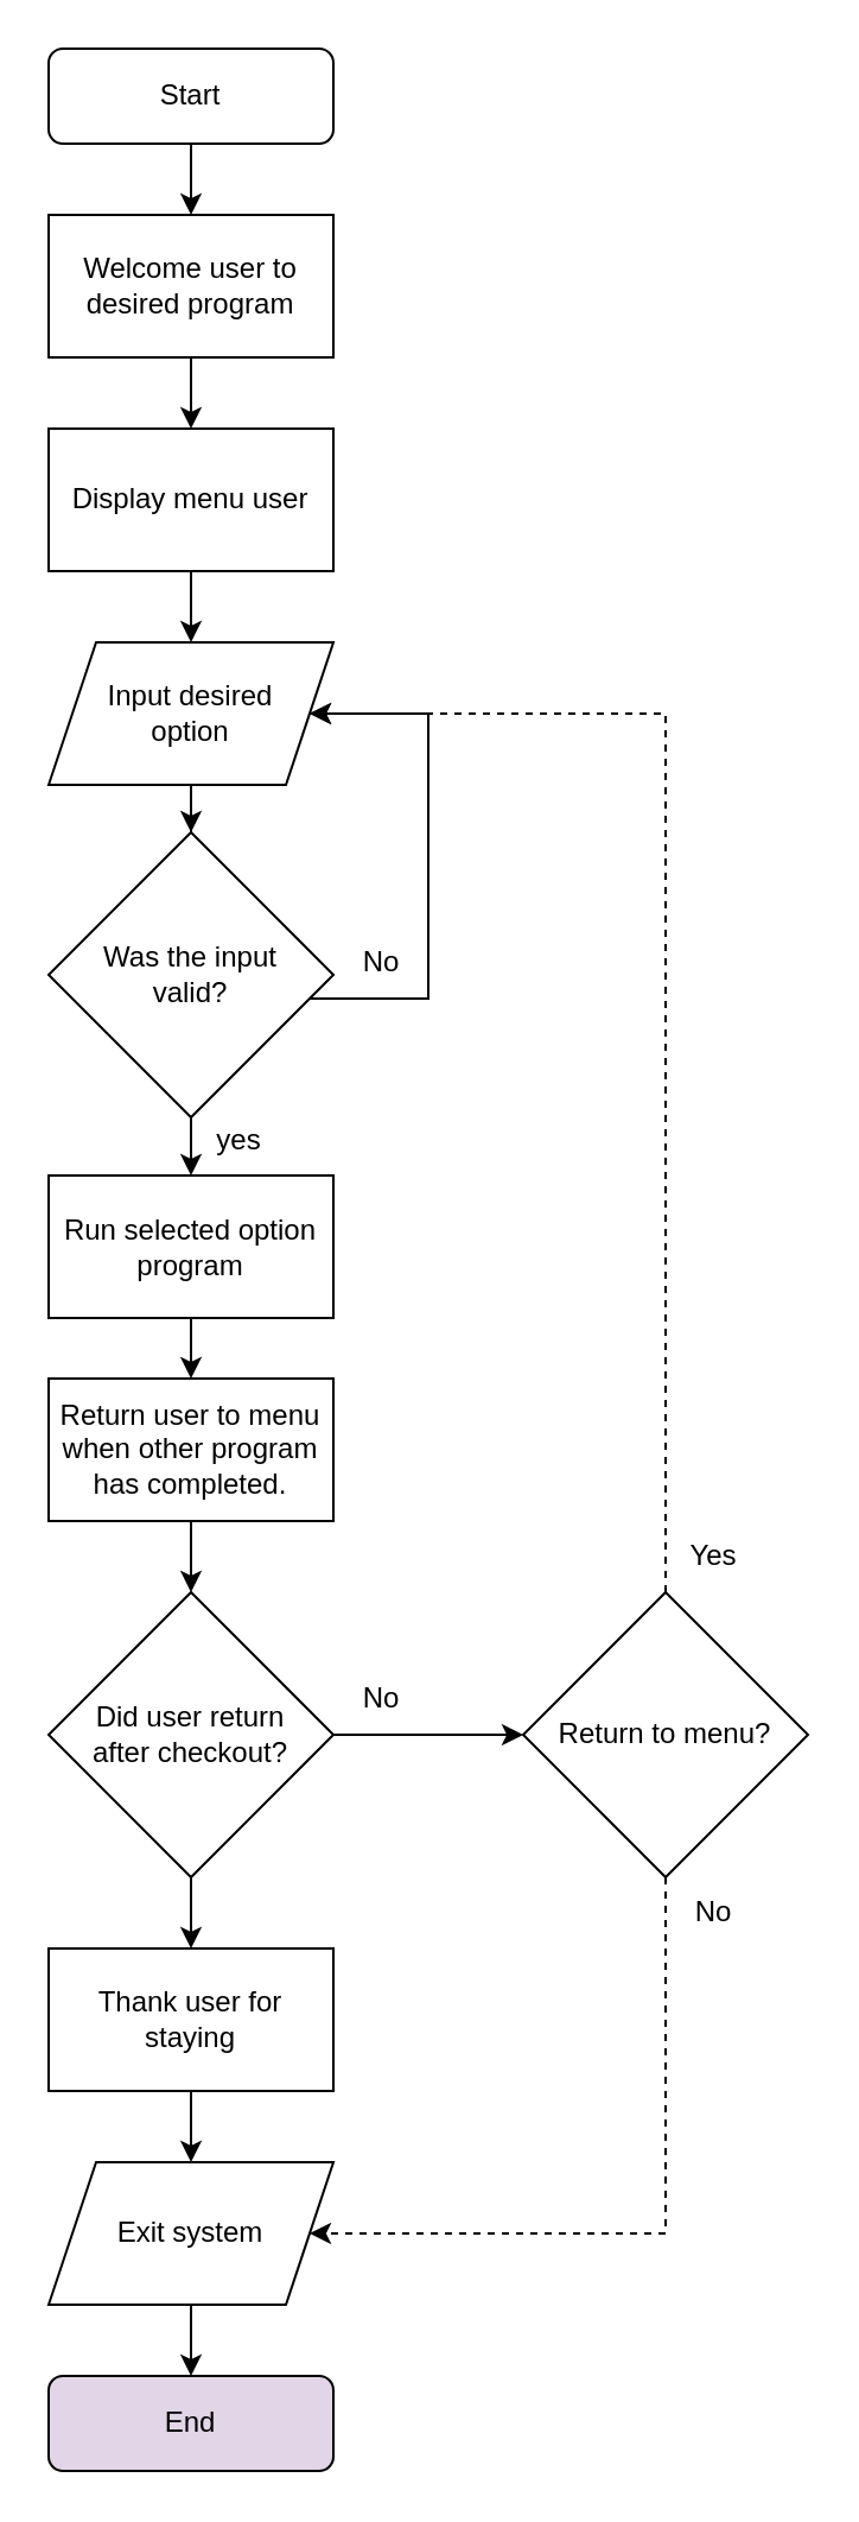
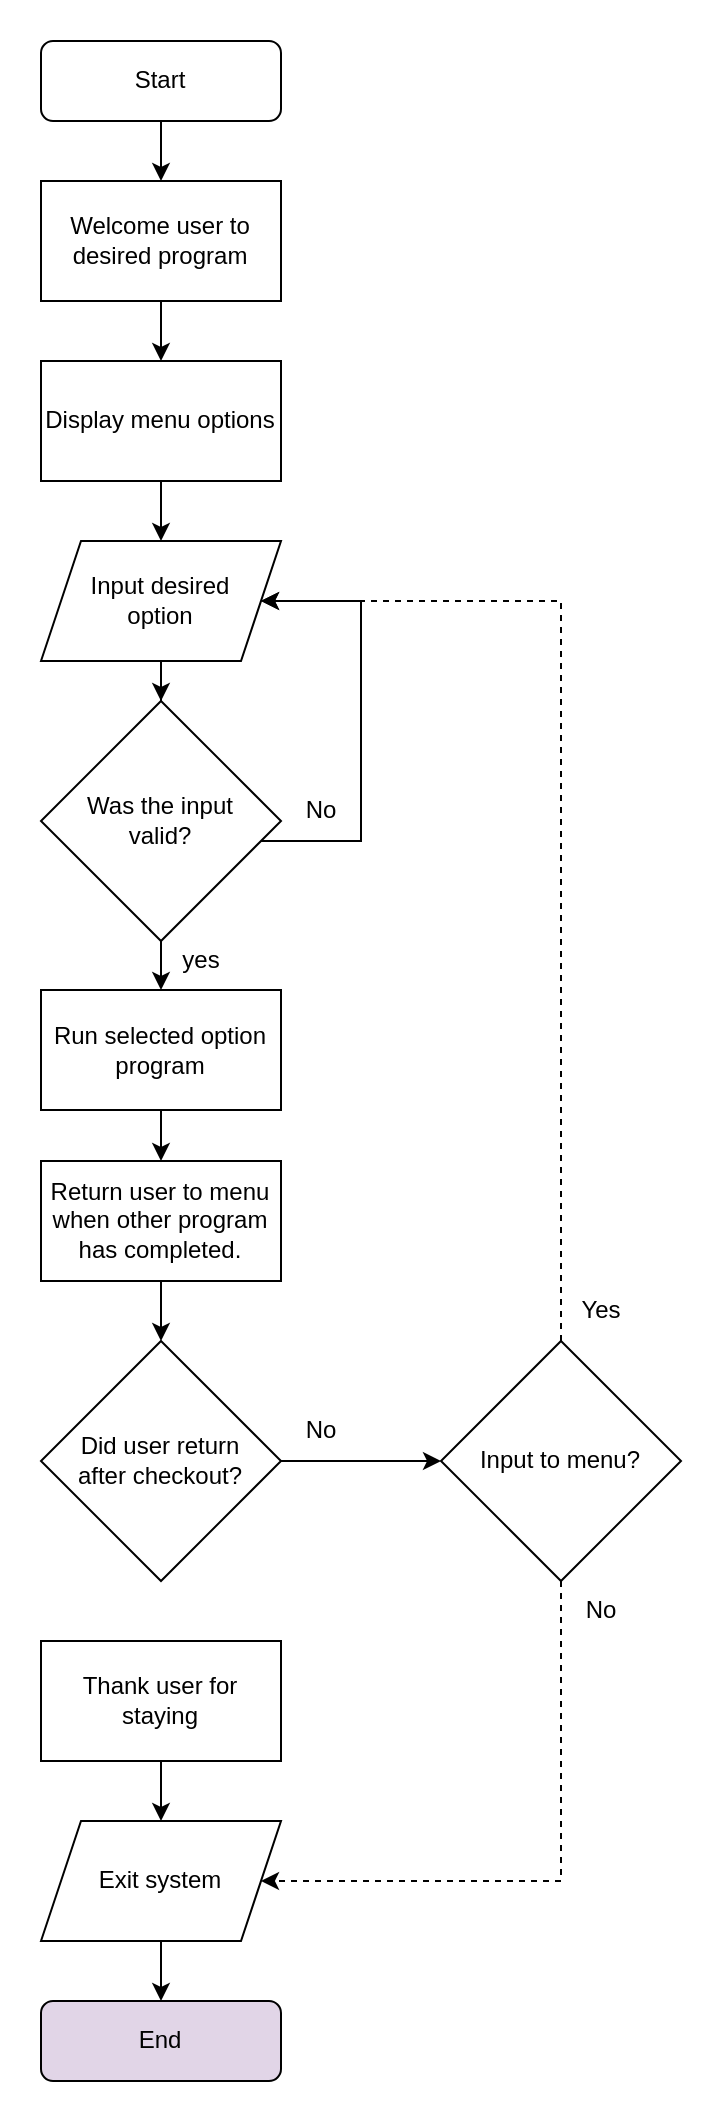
- <mxCell id="7" value="Display menu user" style="rounded=0;whiteSpace=wrap;html=1;" vertex="1" parent="1"><mxGeometry x="20" y="180" width="120" height="60" as="geometry" /></mxCell>
+ <mxCell id="7" value="Display menu options" style="rounded=0;whiteSpace=wrap;html=1;" vertex="1" parent="1"><mxGeometry x="20" y="180" width="120" height="60" as="geometry" /></mxCell>
- <mxCell id="25" value="Return to menu?" style="rhombus;whiteSpace=wrap;html=1;" vertex="1" parent="1"><mxGeometry x="220" y="670" width="120" height="120" as="geometry" /></mxCell>
+ <mxCell id="25" value="Input to menu?" style="rhombus;whiteSpace=wrap;html=1;" vertex="1" parent="1"><mxGeometry x="220" y="670" width="120" height="120" as="geometry" /></mxCell>
- <mxCell id="19" value="" style="edgeStyle=orthogonalEdgeStyle;rounded=0;orthogonalLoop=1;jettySize=auto;html=1;" edge="1" parent="1" source="20" target="23"><mxGeometry relative="1" as="geometry" /></mxCell>
